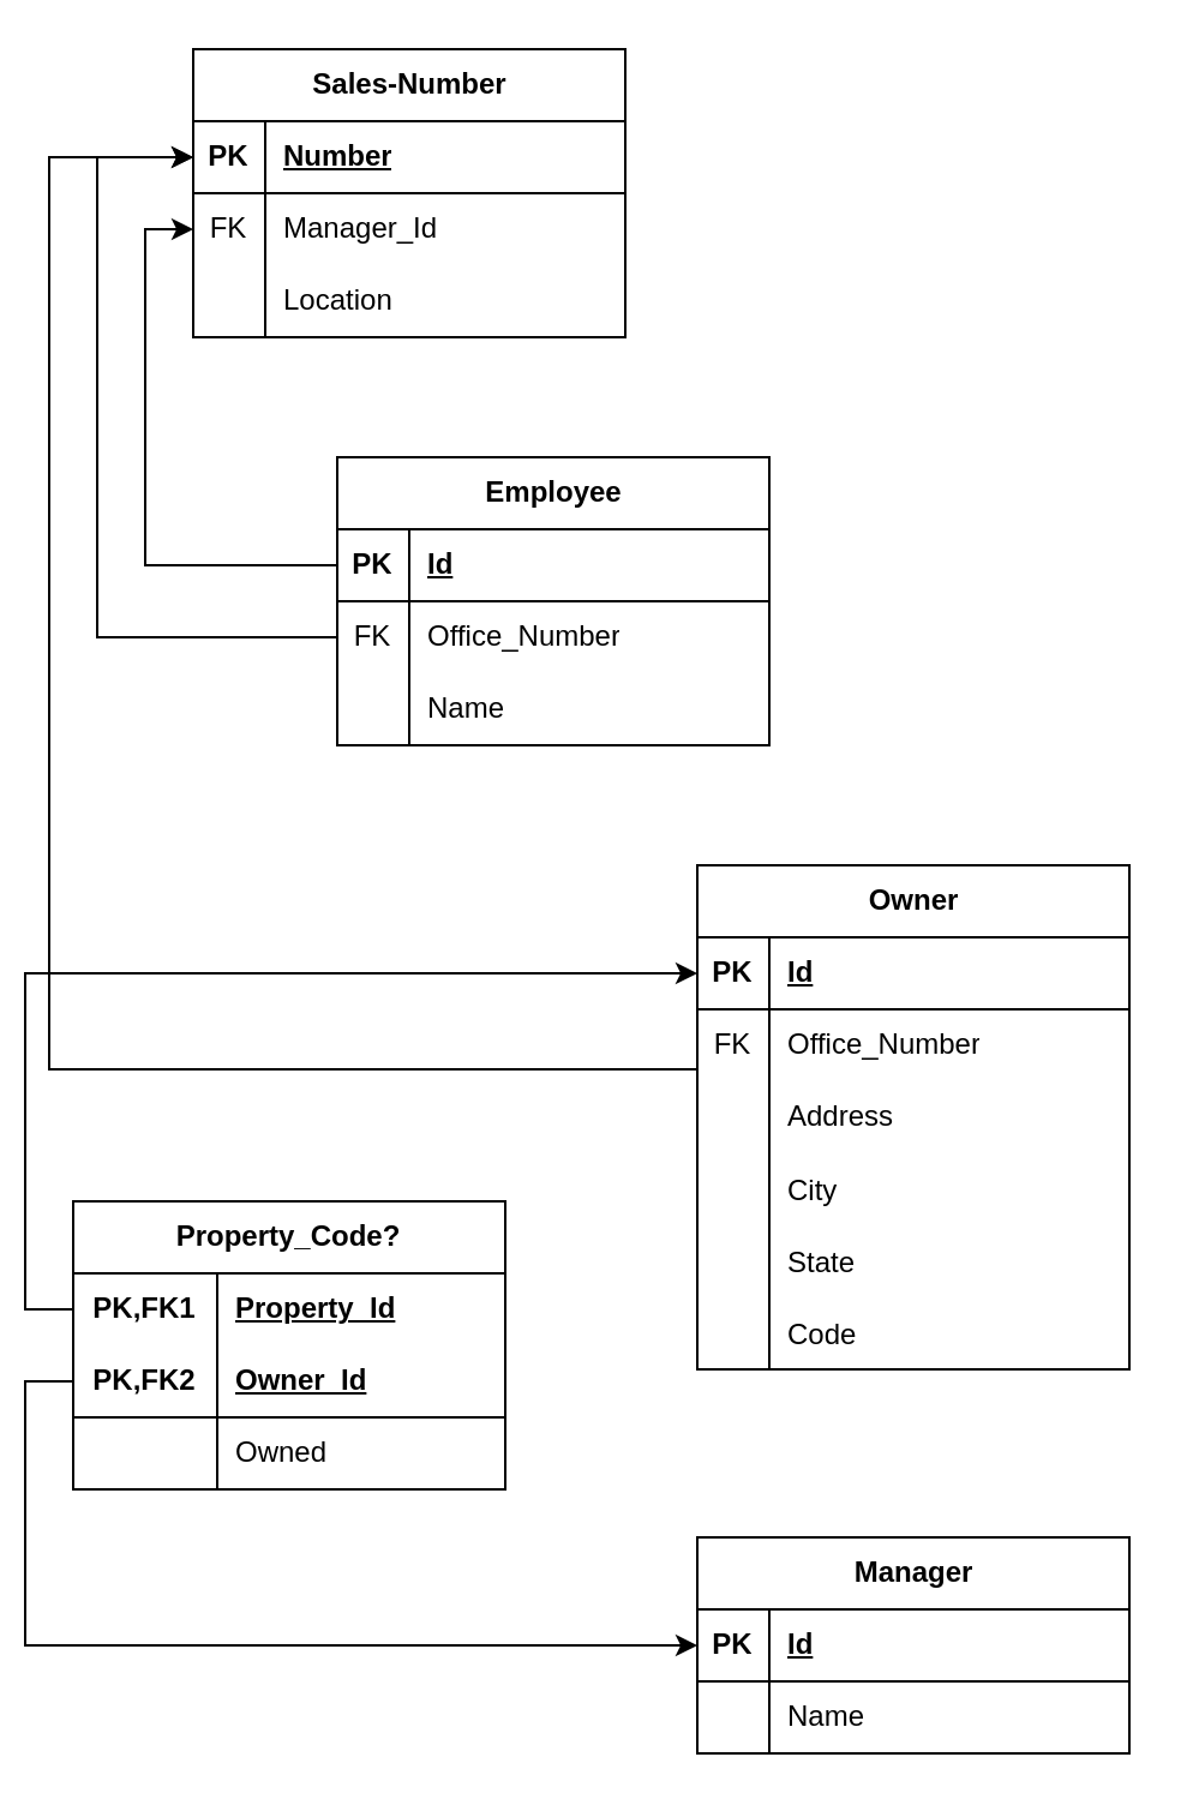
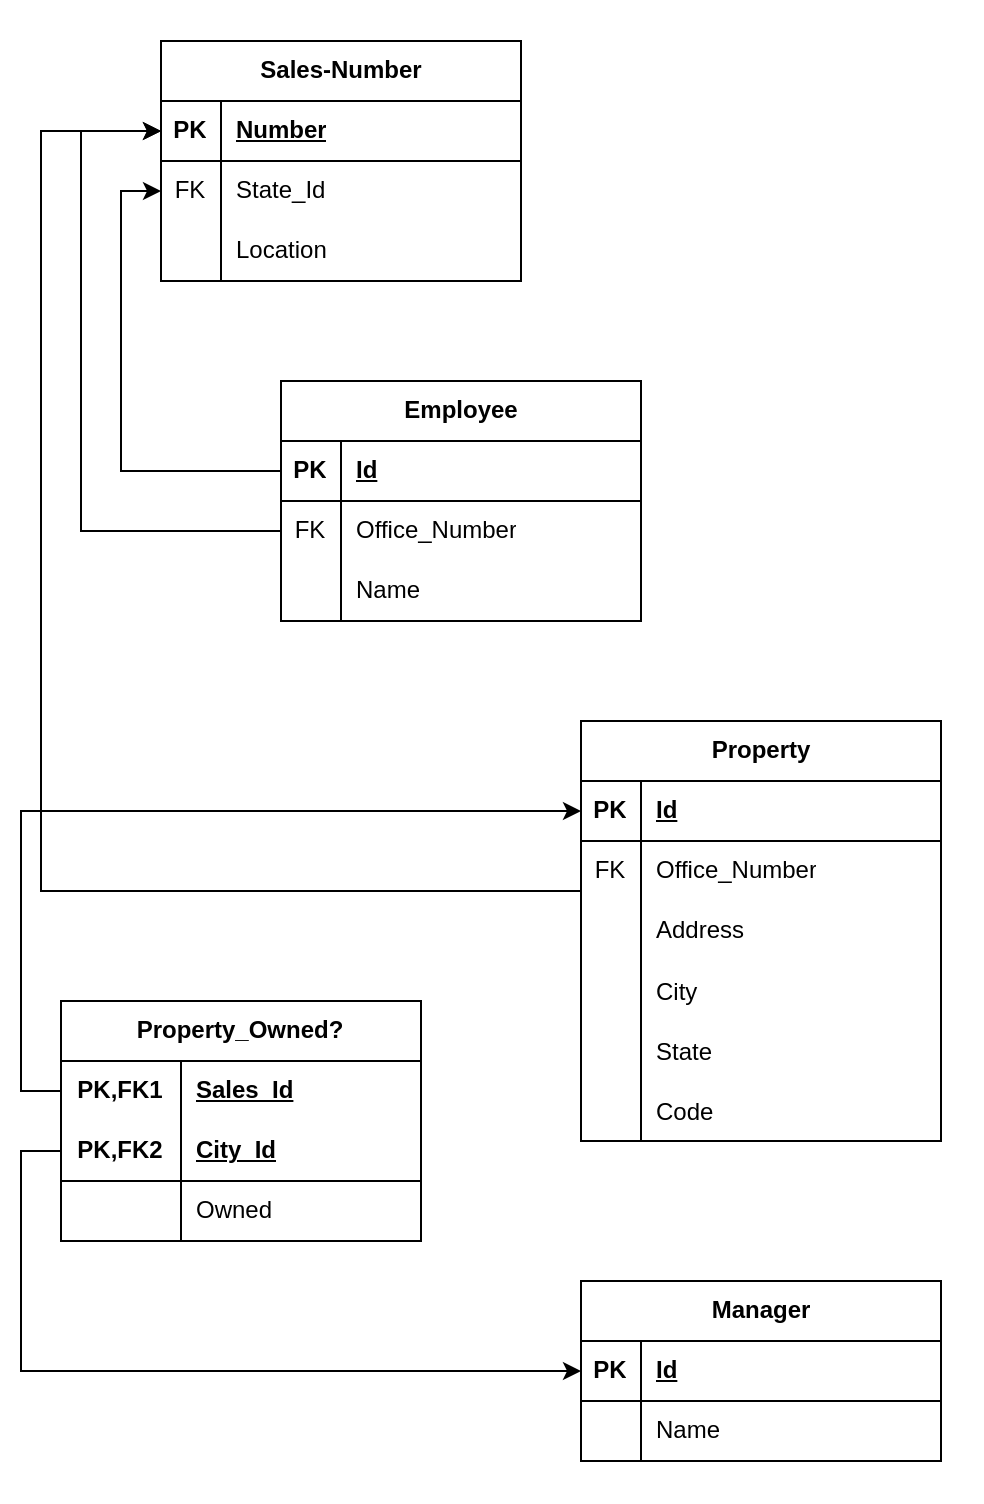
- <mxCell id="8" value="Manager_Id" style="shape=partialRectangle;connectable=0;fillColor=none;top=0;left=0;bottom=0;right=0;align=left;spacingLeft=6;fontStyle=0;overflow=hidden;whiteSpace=wrap;html=1;" vertex="1" parent="6"><mxGeometry x="30" width="150" height="30" as="geometry"><mxRectangle width="150" height="30" as="alternateBounds" /></mxGeometry></mxCell>
+ <mxCell id="8" value="State_Id" style="shape=partialRectangle;connectable=0;fillColor=none;top=0;left=0;bottom=0;right=0;align=left;spacingLeft=6;fontStyle=0;overflow=hidden;whiteSpace=wrap;html=1;" vertex="1" parent="6"><mxGeometry x="30" width="150" height="30" as="geometry"><mxRectangle width="150" height="30" as="alternateBounds" /></mxGeometry></mxCell>
- <mxCell id="22" value="Owner" style="shape=table;startSize=30;container=1;collapsible=1;childLayout=tableLayout;fixedRows=1;rowLines=0;fontStyle=1;align=center;resizeLast=1;html=1;" vertex="1" parent="1"><mxGeometry x="290" y="360" width="180" height="210" as="geometry" /></mxCell>
+ <mxCell id="22" value="Property" style="shape=table;startSize=30;container=1;collapsible=1;childLayout=tableLayout;fixedRows=1;rowLines=0;fontStyle=1;align=center;resizeLast=1;html=1;" vertex="1" parent="1"><mxGeometry x="290" y="360" width="180" height="210" as="geometry" /></mxCell>
- <mxCell id="51" value="&lt;span style=&quot;text-wrap-mode: nowrap;&quot;&gt;Property_Code?&lt;/span&gt;" style="shape=table;startSize=30;container=1;collapsible=1;childLayout=tableLayout;fixedRows=1;rowLines=0;fontStyle=1;align=center;resizeLast=1;html=1;whiteSpace=wrap;" vertex="1" parent="1"><mxGeometry x="30" y="500" width="180" height="120" as="geometry" /></mxCell>
+ <mxCell id="51" value="&lt;span style=&quot;text-wrap-mode: nowrap;&quot;&gt;Property_Owned?&lt;/span&gt;" style="shape=table;startSize=30;container=1;collapsible=1;childLayout=tableLayout;fixedRows=1;rowLines=0;fontStyle=1;align=center;resizeLast=1;html=1;whiteSpace=wrap;" vertex="1" parent="1"><mxGeometry x="30" y="500" width="180" height="120" as="geometry" /></mxCell>
- <mxCell id="54" value="Property_Id" style="shape=partialRectangle;connectable=0;fillColor=none;top=0;left=0;bottom=0;right=0;align=left;spacingLeft=6;fontStyle=5;overflow=hidden;html=1;whiteSpace=wrap;" vertex="1" parent="52"><mxGeometry x="60" width="120" height="30" as="geometry"><mxRectangle width="120" height="30" as="alternateBounds" /></mxGeometry></mxCell>
+ <mxCell id="54" value="Sales_Id" style="shape=partialRectangle;connectable=0;fillColor=none;top=0;left=0;bottom=0;right=0;align=left;spacingLeft=6;fontStyle=5;overflow=hidden;html=1;whiteSpace=wrap;" vertex="1" parent="52"><mxGeometry x="60" width="120" height="30" as="geometry"><mxRectangle width="120" height="30" as="alternateBounds" /></mxGeometry></mxCell>
- <mxCell id="57" value="Owner_Id" style="shape=partialRectangle;connectable=0;fillColor=none;top=0;left=0;bottom=0;right=0;align=left;spacingLeft=6;fontStyle=5;overflow=hidden;html=1;whiteSpace=wrap;" vertex="1" parent="55"><mxGeometry x="60" width="120" height="30" as="geometry"><mxRectangle width="120" height="30" as="alternateBounds" /></mxGeometry></mxCell>
+ <mxCell id="57" value="City_Id" style="shape=partialRectangle;connectable=0;fillColor=none;top=0;left=0;bottom=0;right=0;align=left;spacingLeft=6;fontStyle=5;overflow=hidden;html=1;whiteSpace=wrap;" vertex="1" parent="55"><mxGeometry x="60" width="120" height="30" as="geometry"><mxRectangle width="120" height="30" as="alternateBounds" /></mxGeometry></mxCell>
